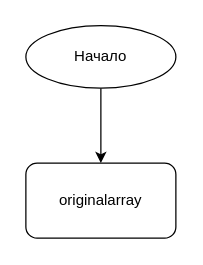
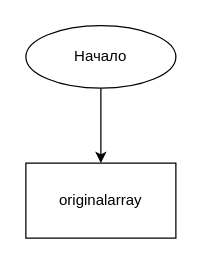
- <mxCell id="4" value="originalarray" style="whiteSpace=wrap;html=1;rounded=1;" vertex="1" parent="1"><mxGeometry x="20" y="130" width="120" height="60" as="geometry" /></mxCell>
+ <mxCell id="4" value="originalarray" style="whiteSpace=wrap;html=1;" vertex="1" parent="1"><mxGeometry x="20" y="130" width="120" height="60" as="geometry" /></mxCell>
